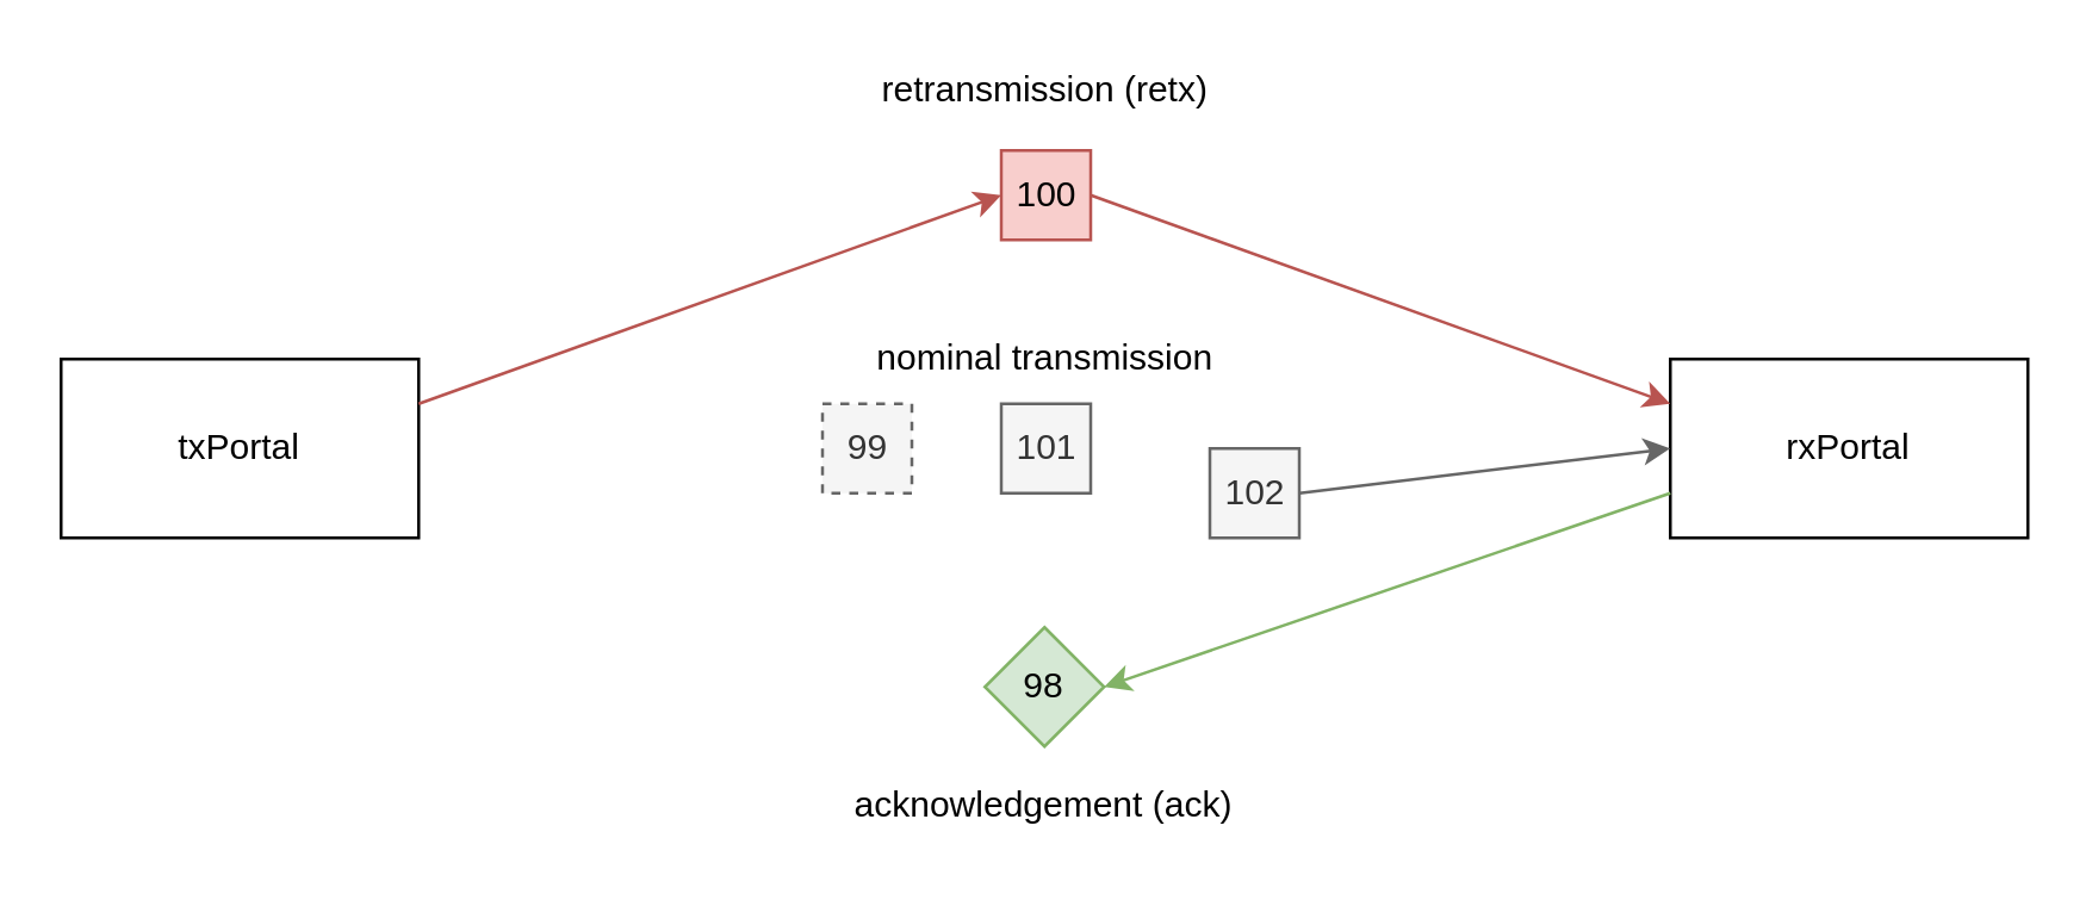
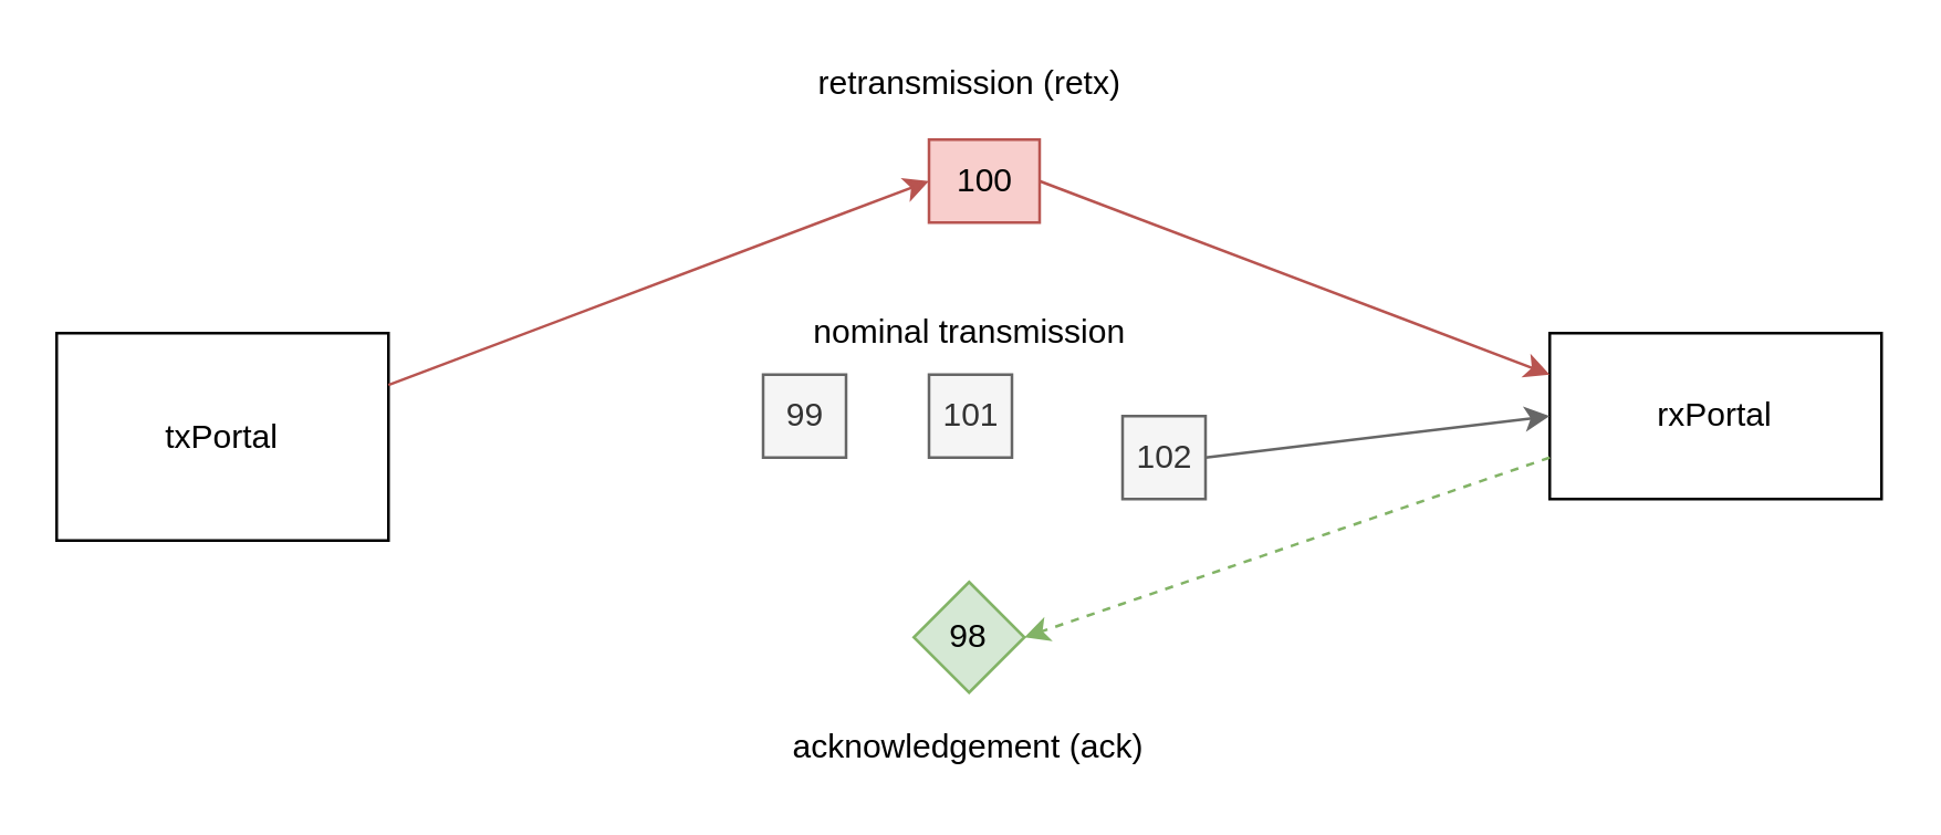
- <mxCell id="9" value="100" style="rounded=0;whiteSpace=wrap;html=1;fillColor=#f8cecc;strokeColor=#b85450;" vertex="1" parent="1"><mxGeometry x="335.5" y="50" width="30" height="30" as="geometry" /></mxCell>
+ <mxCell id="9" value="100" style="rounded=0;whiteSpace=wrap;html=1;fillColor=#f8cecc;strokeColor=#b85450;" vertex="1" parent="1"><mxGeometry x="335.5" y="50" width="40" height="30" as="geometry" /></mxCell>
- <mxCell id="2" value="txPortal" style="rounded=0;whiteSpace=wrap;html=1;" parent="1" vertex="1"><mxGeometry x="20" y="120" width="120" height="60" as="geometry" /></mxCell>
+ <mxCell id="2" value="txPortal" style="rounded=0;whiteSpace=wrap;html=1;" parent="1" vertex="1"><mxGeometry x="20" y="120" width="120" height="75" as="geometry" /></mxCell>
- <mxCell id="4" value="99" style="rounded=0;whiteSpace=wrap;html=1;fillColor=#f5f5f5;strokeColor=#666666;fontColor=#333333;dashed=1;" parent="1" vertex="1"><mxGeometry x="275.5" y="135" width="30" height="30" as="geometry" /></mxCell>
+ <mxCell id="4" value="99" style="rounded=0;whiteSpace=wrap;html=1;fillColor=#f5f5f5;strokeColor=#666666;fontColor=#333333;" parent="1" vertex="1"><mxGeometry x="275.5" y="135" width="30" height="30" as="geometry" /></mxCell>
- <mxCell id="14" value="" style="endArrow=classic;html=1;fontSize=12;exitX=0;exitY=0.75;exitDx=0;exitDy=0;entryX=1;entryY=0.5;entryDx=0;entryDy=0;fillColor=#d5e8d4;strokeColor=#82b366;" edge="1" parent="1" source="3" target="13"><mxGeometry width="50" height="50" relative="1" as="geometry"><mxPoint x="520" y="390" as="sourcePoint" /><mxPoint x="570" y="340" as="targetPoint" /></mxGeometry></mxCell>
+ <mxCell id="14" value="" style="endArrow=classic;html=1;fontSize=12;exitX=0;exitY=0.75;exitDx=0;exitDy=0;entryX=1;entryY=0.5;entryDx=0;entryDy=0;fillColor=#d5e8d4;strokeColor=#82b366;dashed=1;" edge="1" parent="1" source="3" target="13"><mxGeometry width="50" height="50" relative="1" as="geometry"><mxPoint x="520" y="390" as="sourcePoint" /><mxPoint x="570" y="340" as="targetPoint" /></mxGeometry></mxCell>
